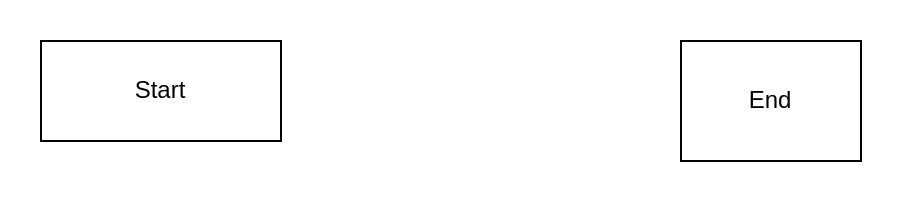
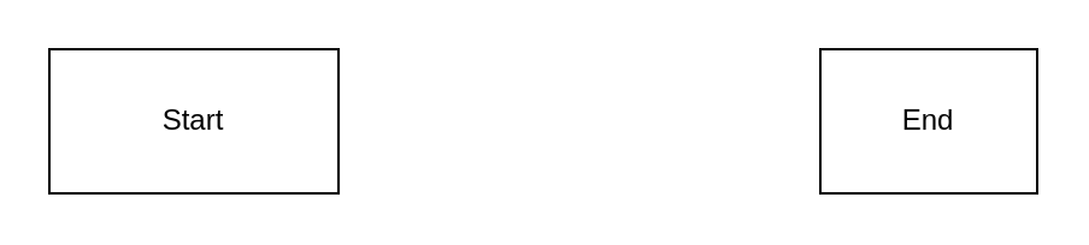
- <mxCell id="2" value="Start" style="rounded=0;whiteSpace=wrap;html=1;" vertex="1" parent="1"><mxGeometry x="20" y="20" width="120" height="50" as="geometry" /></mxCell>
+ <mxCell id="2" value="Start" style="rounded=0;whiteSpace=wrap;html=1;" vertex="1" parent="1"><mxGeometry x="20" y="20" width="120" height="60" as="geometry" /></mxCell>
